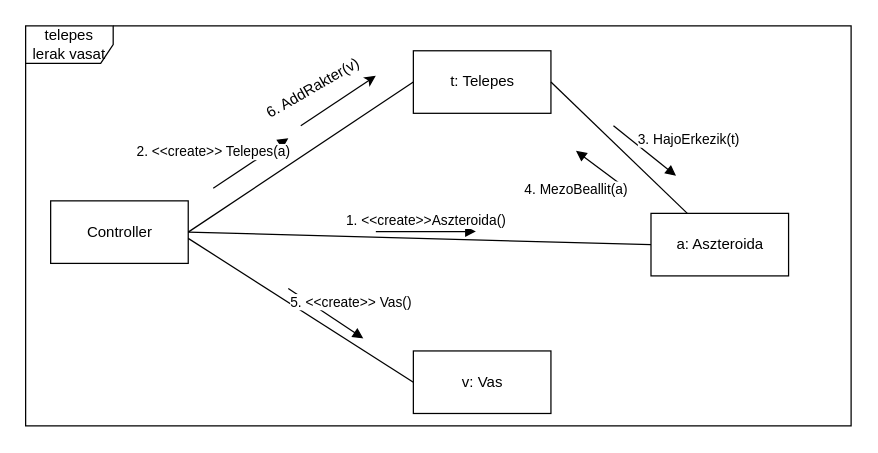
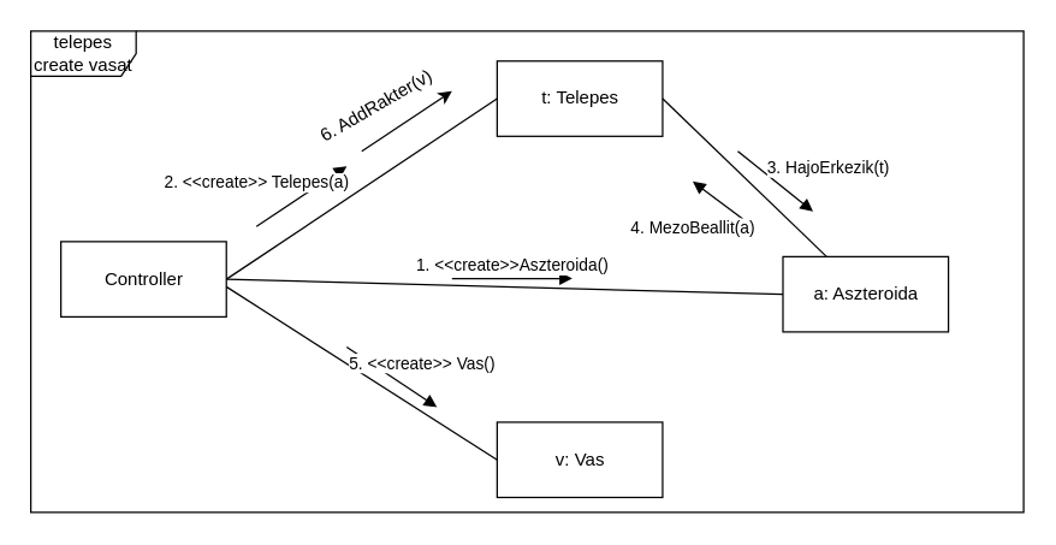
- <mxCell id="17" value="telepes lerak vasat" style="shape=umlFrame;whiteSpace=wrap;html=1;width=70;height=30;" vertex="1" parent="1"><mxGeometry x="20" y="20" width="660" height="320" as="geometry" /></mxCell>
+ <mxCell id="17" value="telepes create vasat" style="shape=umlFrame;whiteSpace=wrap;html=1;width=70;height=30;" vertex="1" parent="1"><mxGeometry x="20" y="20" width="660" height="320" as="geometry" /></mxCell>
